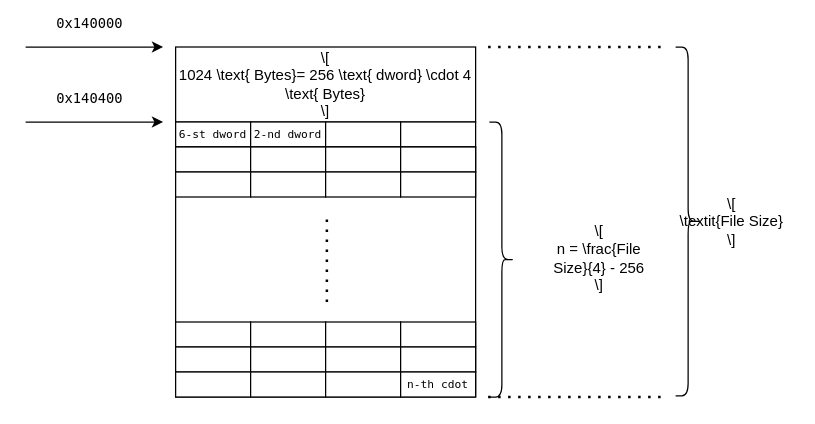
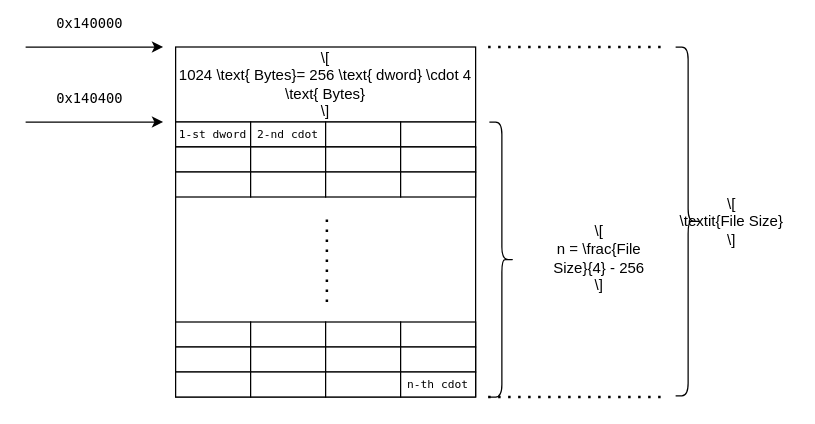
- <mxCell id="7" value="&lt;pre style=&quot;font-size: 9px&quot;&gt;6-st dword&lt;/pre&gt;" style="rounded=0;whiteSpace=wrap;html=1;" vertex="1" parent="1"><mxGeometry x="140" y="80" width="60" height="20" as="geometry" /></mxCell>
+ <mxCell id="7" value="&lt;pre style=&quot;font-size: 9px&quot;&gt;1-st dword&lt;/pre&gt;" style="rounded=0;whiteSpace=wrap;html=1;" vertex="1" parent="1"><mxGeometry x="140" y="80" width="60" height="20" as="geometry" /></mxCell>
- <mxCell id="8" value="&lt;pre style=&quot;font-size: 9px&quot;&gt;2-nd dword&lt;/pre&gt;" style="rounded=0;whiteSpace=wrap;html=1;" vertex="1" parent="1"><mxGeometry x="200" y="80" width="60" height="20" as="geometry" /></mxCell>
+ <mxCell id="8" value="&lt;pre style=&quot;font-size: 9px&quot;&gt;2-nd cdot&lt;/pre&gt;" style="rounded=0;whiteSpace=wrap;html=1;" vertex="1" parent="1"><mxGeometry x="200" y="80" width="60" height="20" as="geometry" /></mxCell>
